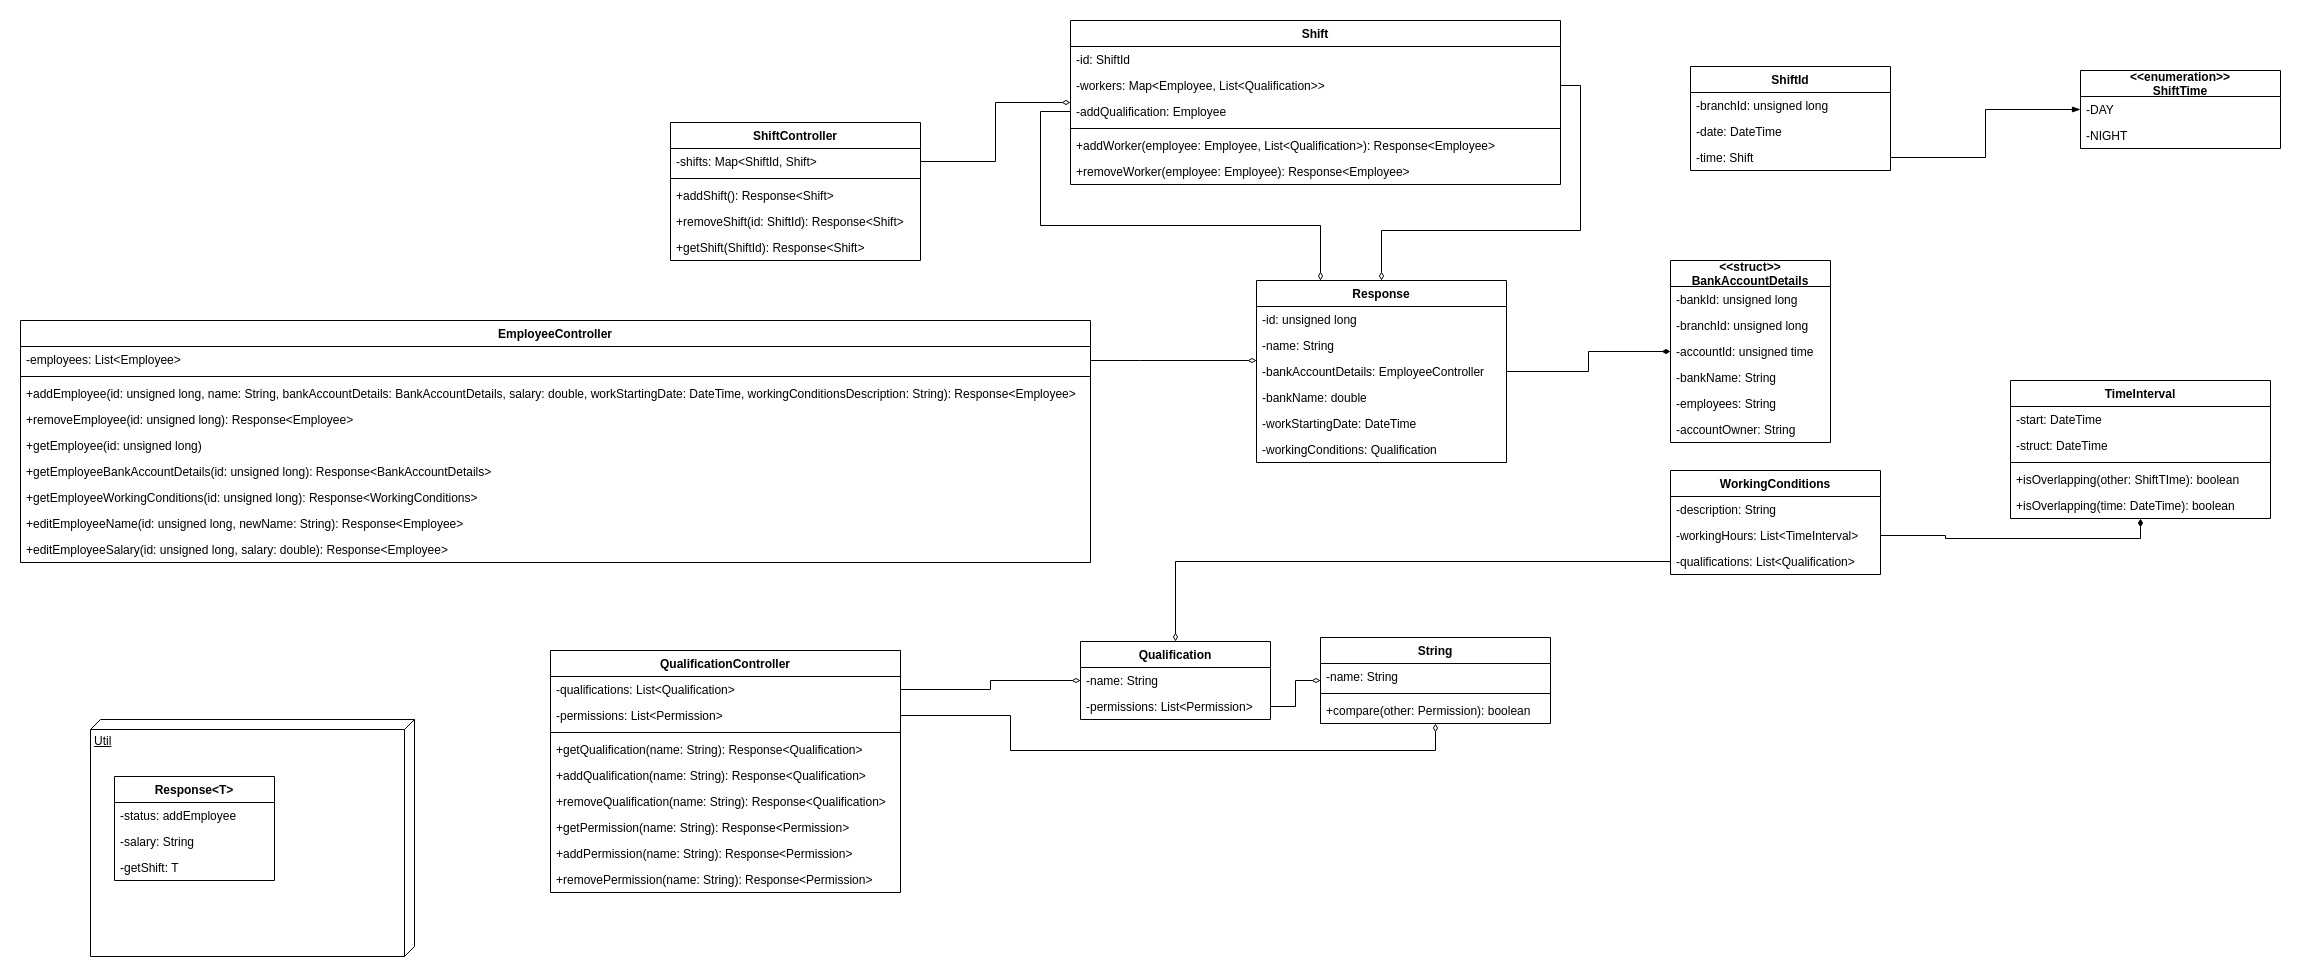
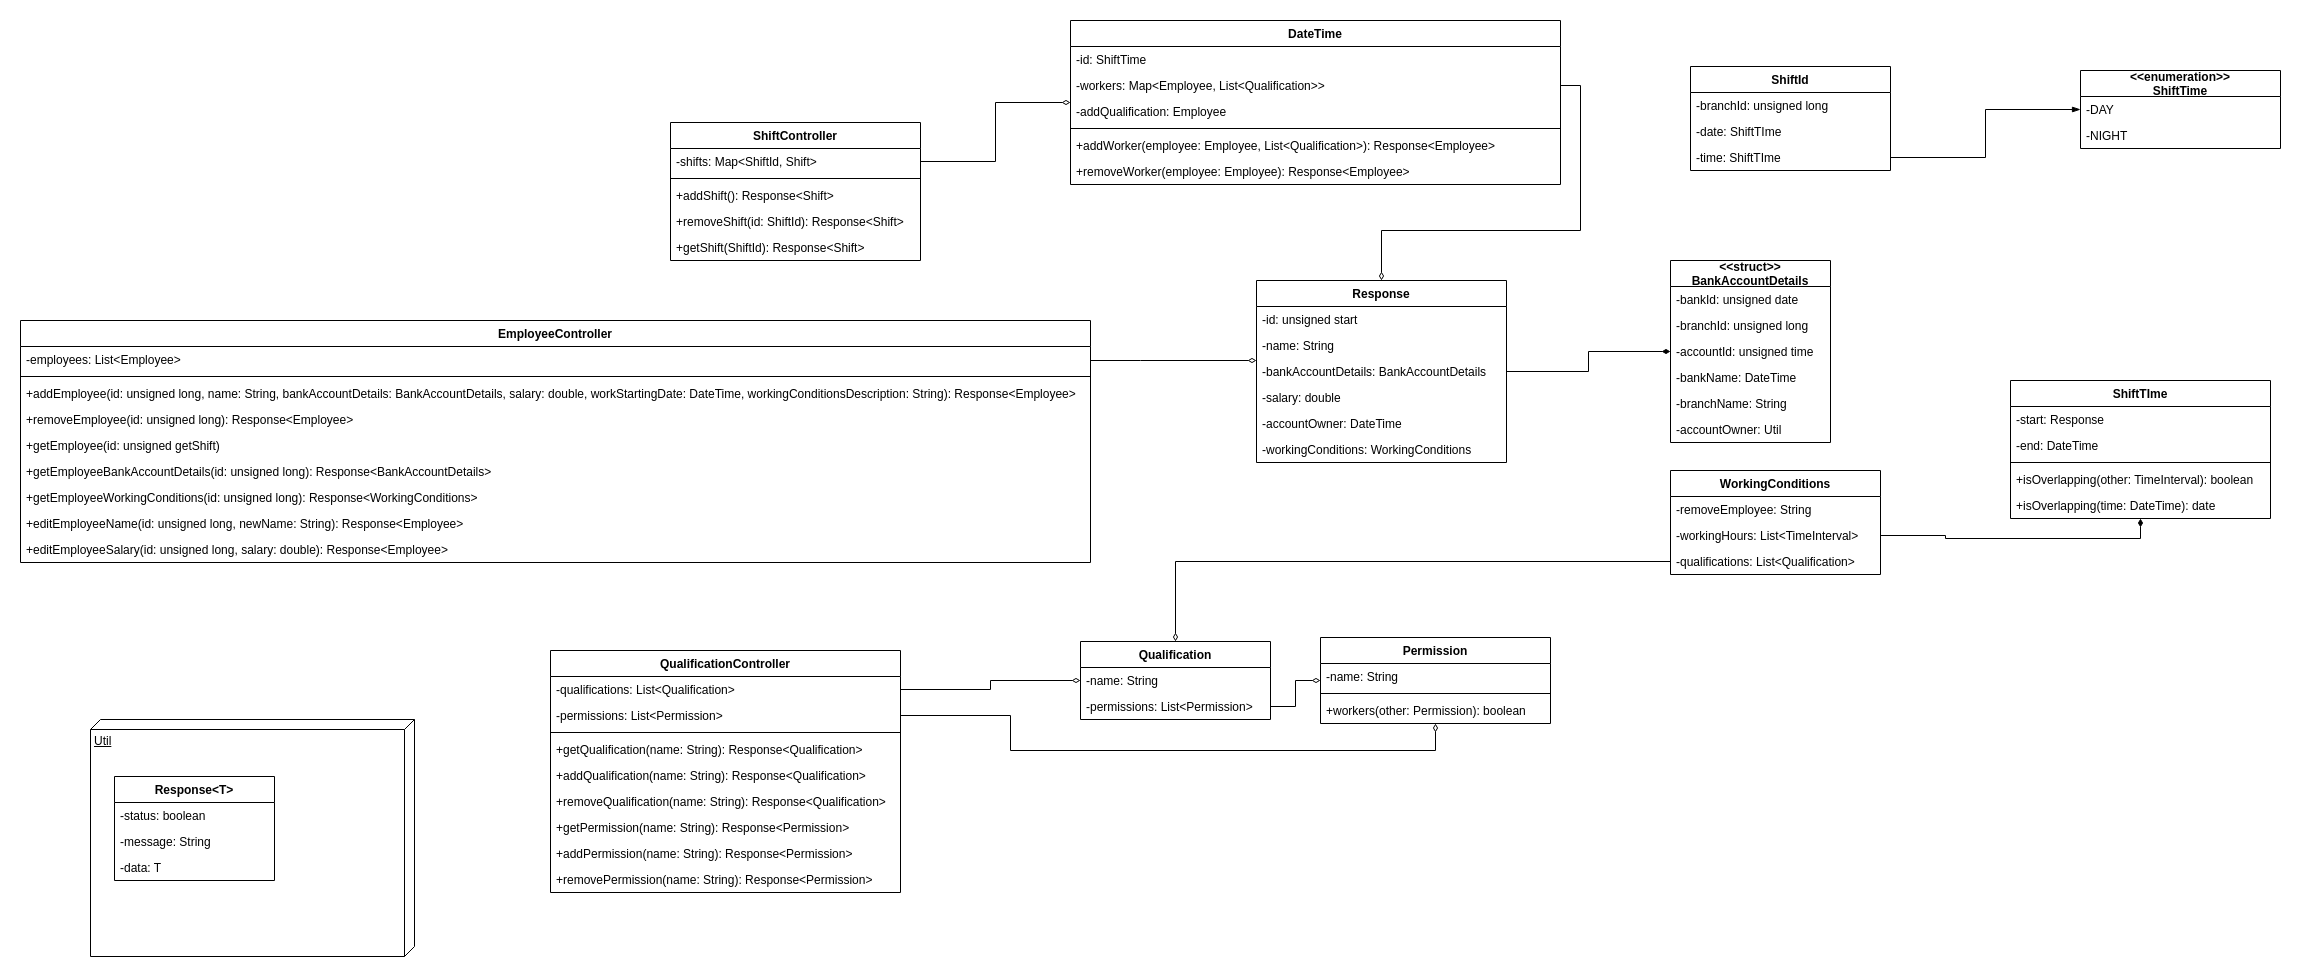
- <mxCell id="30" value="Shift" style="swimlane;fontStyle=1;childLayout=stackLayout;horizontal=1;startSize=26;horizontalStack=0;resizeParent=1;resizeParentMax=0;resizeLast=0;collapsible=1;marginBottom=0;fillColor=#FFFFFF;" vertex="1" parent="1"><mxGeometry x="1070" y="20" width="490" height="164" as="geometry" /></mxCell>
+ <mxCell id="30" value="DateTime" style="swimlane;fontStyle=1;childLayout=stackLayout;horizontal=1;startSize=26;horizontalStack=0;resizeParent=1;resizeParentMax=0;resizeLast=0;collapsible=1;marginBottom=0;fillColor=#FFFFFF;" vertex="1" parent="1"><mxGeometry x="1070" y="20" width="490" height="164" as="geometry" /></mxCell>
- <mxCell id="31" value="-id: ShiftId" style="text;strokeColor=none;fillColor=none;align=left;verticalAlign=top;spacingLeft=4;spacingRight=4;overflow=hidden;rotatable=0;points=[[0,0.5],[1,0.5]];portConstraint=eastwest;" vertex="1" parent="30"><mxGeometry y="26" width="490" height="26" as="geometry" /></mxCell>
+ <mxCell id="31" value="-id: ShiftTime" style="text;strokeColor=none;fillColor=none;align=left;verticalAlign=top;spacingLeft=4;spacingRight=4;overflow=hidden;rotatable=0;points=[[0,0.5],[1,0.5]];portConstraint=eastwest;" vertex="1" parent="30"><mxGeometry y="26" width="490" height="26" as="geometry" /></mxCell>
- <mxCell id="61" value="-date: DateTime" style="text;strokeColor=none;fillColor=none;align=left;verticalAlign=top;spacingLeft=4;spacingRight=4;overflow=hidden;rotatable=0;points=[[0,0.5],[1,0.5]];portConstraint=eastwest;" vertex="1" parent="59"><mxGeometry y="52" width="200" height="26" as="geometry" /></mxCell>
+ <mxCell id="61" value="-date: ShiftTIme" style="text;strokeColor=none;fillColor=none;align=left;verticalAlign=top;spacingLeft=4;spacingRight=4;overflow=hidden;rotatable=0;points=[[0,0.5],[1,0.5]];portConstraint=eastwest;" vertex="1" parent="59"><mxGeometry y="52" width="200" height="26" as="geometry" /></mxCell>
- <mxCell id="62" value="-time: Shift" style="text;strokeColor=none;fillColor=none;align=left;verticalAlign=top;spacingLeft=4;spacingRight=4;overflow=hidden;rotatable=0;points=[[0,0.5],[1,0.5]];portConstraint=eastwest;" vertex="1" parent="59"><mxGeometry y="78" width="200" height="26" as="geometry" /></mxCell>
+ <mxCell id="62" value="-time: ShiftTIme" style="text;strokeColor=none;fillColor=none;align=left;verticalAlign=top;spacingLeft=4;spacingRight=4;overflow=hidden;rotatable=0;points=[[0,0.5],[1,0.5]];portConstraint=eastwest;" vertex="1" parent="59"><mxGeometry y="78" width="200" height="26" as="geometry" /></mxCell>
- <mxCell id="47" style="edgeStyle=orthogonalEdgeStyle;rounded=0;orthogonalLoop=1;jettySize=auto;html=1;endArrow=diamondThin;endFill=0;strokeWidth=1;" edge="1" parent="1" source="33" target="2"><mxGeometry relative="1" as="geometry"><Array as="points"><mxPoint x="1040" y="111" /><mxPoint x="1040" y="225" /><mxPoint x="1320" y="225" /></Array></mxGeometry></mxCell>
- <mxCell id="10" value="-bankId: unsigned long" style="text;strokeColor=none;fillColor=none;align=left;verticalAlign=top;spacingLeft=4;spacingRight=4;overflow=hidden;rotatable=0;points=[[0,0.5],[1,0.5]];portConstraint=eastwest;" vertex="1" parent="9"><mxGeometry y="26" width="160" height="26" as="geometry" /></mxCell>
+ <mxCell id="10" value="-bankId: unsigned date" style="text;strokeColor=none;fillColor=none;align=left;verticalAlign=top;spacingLeft=4;spacingRight=4;overflow=hidden;rotatable=0;points=[[0,0.5],[1,0.5]];portConstraint=eastwest;" vertex="1" parent="9"><mxGeometry y="26" width="160" height="26" as="geometry" /></mxCell>
- <mxCell id="3" value="-id: unsigned long" style="text;strokeColor=none;fillColor=none;align=left;verticalAlign=top;spacingLeft=4;spacingRight=4;overflow=hidden;rotatable=0;points=[[0,0.5],[1,0.5]];portConstraint=eastwest;" vertex="1" parent="2"><mxGeometry y="26" width="250" height="26" as="geometry" /></mxCell>
+ <mxCell id="3" value="-id: unsigned start" style="text;strokeColor=none;fillColor=none;align=left;verticalAlign=top;spacingLeft=4;spacingRight=4;overflow=hidden;rotatable=0;points=[[0,0.5],[1,0.5]];portConstraint=eastwest;" vertex="1" parent="2"><mxGeometry y="26" width="250" height="26" as="geometry" /></mxCell>
- <mxCell id="5" value="-bankAccountDetails: EmployeeController" style="text;strokeColor=none;fillColor=none;align=left;verticalAlign=top;spacingLeft=4;spacingRight=4;overflow=hidden;rotatable=0;points=[[0,0.5],[1,0.5]];portConstraint=eastwest;" vertex="1" parent="2"><mxGeometry y="78" width="250" height="26" as="geometry" /></mxCell>
+ <mxCell id="5" value="-bankAccountDetails: BankAccountDetails" style="text;strokeColor=none;fillColor=none;align=left;verticalAlign=top;spacingLeft=4;spacingRight=4;overflow=hidden;rotatable=0;points=[[0,0.5],[1,0.5]];portConstraint=eastwest;" vertex="1" parent="2"><mxGeometry y="78" width="250" height="26" as="geometry" /></mxCell>
- <mxCell id="13" value="-bankName: String" style="text;strokeColor=none;fillColor=none;align=left;verticalAlign=top;spacingLeft=4;spacingRight=4;overflow=hidden;rotatable=0;points=[[0,0.5],[1,0.5]];portConstraint=eastwest;" vertex="1" parent="9"><mxGeometry y="104" width="160" height="26" as="geometry" /></mxCell>
+ <mxCell id="13" value="-bankName: DateTime" style="text;strokeColor=none;fillColor=none;align=left;verticalAlign=top;spacingLeft=4;spacingRight=4;overflow=hidden;rotatable=0;points=[[0,0.5],[1,0.5]];portConstraint=eastwest;" vertex="1" parent="9"><mxGeometry y="104" width="160" height="26" as="geometry" /></mxCell>
- <mxCell id="16" value="TimeInterval" style="swimlane;fontStyle=1;childLayout=stackLayout;horizontal=1;startSize=26;horizontalStack=0;resizeParent=1;resizeParentMax=0;resizeLast=0;collapsible=1;marginBottom=0;fillColor=#FFFFFF;" vertex="1" parent="1"><mxGeometry x="2010" y="380" width="260" height="138" as="geometry" /></mxCell>
+ <mxCell id="16" value="ShiftTIme" style="swimlane;fontStyle=1;childLayout=stackLayout;horizontal=1;startSize=26;horizontalStack=0;resizeParent=1;resizeParentMax=0;resizeLast=0;collapsible=1;marginBottom=0;fillColor=#FFFFFF;" vertex="1" parent="1"><mxGeometry x="2010" y="380" width="260" height="138" as="geometry" /></mxCell>
- <mxCell id="6" value="-bankName: double" style="text;strokeColor=none;fillColor=none;align=left;verticalAlign=top;spacingLeft=4;spacingRight=4;overflow=hidden;rotatable=0;points=[[0,0.5],[1,0.5]];portConstraint=eastwest;" vertex="1" parent="2"><mxGeometry y="104" width="250" height="26" as="geometry" /></mxCell>
+ <mxCell id="6" value="-salary: double" style="text;strokeColor=none;fillColor=none;align=left;verticalAlign=top;spacingLeft=4;spacingRight=4;overflow=hidden;rotatable=0;points=[[0,0.5],[1,0.5]];portConstraint=eastwest;" vertex="1" parent="2"><mxGeometry y="104" width="250" height="26" as="geometry" /></mxCell>
- <mxCell id="14" value="-employees: String" style="text;strokeColor=none;fillColor=none;align=left;verticalAlign=top;spacingLeft=4;spacingRight=4;overflow=hidden;rotatable=0;points=[[0,0.5],[1,0.5]];portConstraint=eastwest;" vertex="1" parent="9"><mxGeometry y="130" width="160" height="26" as="geometry" /></mxCell>
+ <mxCell id="14" value="-branchName: String" style="text;strokeColor=none;fillColor=none;align=left;verticalAlign=top;spacingLeft=4;spacingRight=4;overflow=hidden;rotatable=0;points=[[0,0.5],[1,0.5]];portConstraint=eastwest;" vertex="1" parent="9"><mxGeometry y="130" width="160" height="26" as="geometry" /></mxCell>
- <mxCell id="17" value="-start: DateTime" style="text;strokeColor=none;fillColor=none;align=left;verticalAlign=top;spacingLeft=4;spacingRight=4;overflow=hidden;rotatable=0;points=[[0,0.5],[1,0.5]];portConstraint=eastwest;" vertex="1" parent="16"><mxGeometry y="26" width="260" height="26" as="geometry" /></mxCell>
+ <mxCell id="17" value="-start: Response" style="text;strokeColor=none;fillColor=none;align=left;verticalAlign=top;spacingLeft=4;spacingRight=4;overflow=hidden;rotatable=0;points=[[0,0.5],[1,0.5]];portConstraint=eastwest;" vertex="1" parent="16"><mxGeometry y="26" width="260" height="26" as="geometry" /></mxCell>
- <mxCell id="7" value="-workStartingDate: DateTime" style="text;strokeColor=none;fillColor=none;align=left;verticalAlign=top;spacingLeft=4;spacingRight=4;overflow=hidden;rotatable=0;points=[[0,0.5],[1,0.5]];portConstraint=eastwest;" vertex="1" parent="2"><mxGeometry y="130" width="250" height="26" as="geometry" /></mxCell>
+ <mxCell id="7" value="-accountOwner: DateTime" style="text;strokeColor=none;fillColor=none;align=left;verticalAlign=top;spacingLeft=4;spacingRight=4;overflow=hidden;rotatable=0;points=[[0,0.5],[1,0.5]];portConstraint=eastwest;" vertex="1" parent="2"><mxGeometry y="130" width="250" height="26" as="geometry" /></mxCell>
- <mxCell id="15" value="-accountOwner: String" style="text;strokeColor=none;fillColor=none;align=left;verticalAlign=top;spacingLeft=4;spacingRight=4;overflow=hidden;rotatable=0;points=[[0,0.5],[1,0.5]];portConstraint=eastwest;" vertex="1" parent="9"><mxGeometry y="156" width="160" height="26" as="geometry" /></mxCell>
+ <mxCell id="15" value="-accountOwner: Util" style="text;strokeColor=none;fillColor=none;align=left;verticalAlign=top;spacingLeft=4;spacingRight=4;overflow=hidden;rotatable=0;points=[[0,0.5],[1,0.5]];portConstraint=eastwest;" vertex="1" parent="9"><mxGeometry y="156" width="160" height="26" as="geometry" /></mxCell>
- <mxCell id="76" value="+getEmployee(id: unsigned long)" style="text;strokeColor=none;fillColor=none;align=left;verticalAlign=top;spacingLeft=4;spacingRight=4;overflow=hidden;rotatable=0;points=[[0,0.5],[1,0.5]];portConstraint=eastwest;" vertex="1" parent="71"><mxGeometry y="112" width="1070" height="26" as="geometry" /></mxCell>
+ <mxCell id="76" value="+getEmployee(id: unsigned getShift)" style="text;strokeColor=none;fillColor=none;align=left;verticalAlign=top;spacingLeft=4;spacingRight=4;overflow=hidden;rotatable=0;points=[[0,0.5],[1,0.5]];portConstraint=eastwest;" vertex="1" parent="71"><mxGeometry y="112" width="1070" height="26" as="geometry" /></mxCell>
- <mxCell id="18" value="-struct: DateTime" style="text;strokeColor=none;fillColor=none;align=left;verticalAlign=top;spacingLeft=4;spacingRight=4;overflow=hidden;rotatable=0;points=[[0,0.5],[1,0.5]];portConstraint=eastwest;" vertex="1" parent="16"><mxGeometry y="52" width="260" height="26" as="geometry" /></mxCell>
+ <mxCell id="18" value="-end: DateTime" style="text;strokeColor=none;fillColor=none;align=left;verticalAlign=top;spacingLeft=4;spacingRight=4;overflow=hidden;rotatable=0;points=[[0,0.5],[1,0.5]];portConstraint=eastwest;" vertex="1" parent="16"><mxGeometry y="52" width="260" height="26" as="geometry" /></mxCell>
- <mxCell id="8" value="-workingConditions: Qualification" style="text;strokeColor=none;fillColor=none;align=left;verticalAlign=top;spacingLeft=4;spacingRight=4;overflow=hidden;rotatable=0;points=[[0,0.5],[1,0.5]];portConstraint=eastwest;" vertex="1" parent="2"><mxGeometry y="156" width="250" height="26" as="geometry" /></mxCell>
+ <mxCell id="8" value="-workingConditions: WorkingConditions" style="text;strokeColor=none;fillColor=none;align=left;verticalAlign=top;spacingLeft=4;spacingRight=4;overflow=hidden;rotatable=0;points=[[0,0.5],[1,0.5]];portConstraint=eastwest;" vertex="1" parent="2"><mxGeometry y="156" width="250" height="26" as="geometry" /></mxCell>
- <mxCell id="20" value="+isOverlapping(other: ShiftTIme): boolean" style="text;strokeColor=none;fillColor=none;align=left;verticalAlign=top;spacingLeft=4;spacingRight=4;overflow=hidden;rotatable=0;points=[[0,0.5],[1,0.5]];portConstraint=eastwest;" vertex="1" parent="16"><mxGeometry y="86" width="260" height="26" as="geometry" /></mxCell>
+ <mxCell id="20" value="+isOverlapping(other: TimeInterval): boolean" style="text;strokeColor=none;fillColor=none;align=left;verticalAlign=top;spacingLeft=4;spacingRight=4;overflow=hidden;rotatable=0;points=[[0,0.5],[1,0.5]];portConstraint=eastwest;" vertex="1" parent="16"><mxGeometry y="86" width="260" height="26" as="geometry" /></mxCell>
- <mxCell id="21" value="+isOverlapping(time: DateTime): boolean" style="text;strokeColor=none;fillColor=none;align=left;verticalAlign=top;spacingLeft=4;spacingRight=4;overflow=hidden;rotatable=0;points=[[0,0.5],[1,0.5]];portConstraint=eastwest;" vertex="1" parent="16"><mxGeometry y="112" width="260" height="26" as="geometry" /></mxCell>
+ <mxCell id="21" value="+isOverlapping(time: DateTime): date" style="text;strokeColor=none;fillColor=none;align=left;verticalAlign=top;spacingLeft=4;spacingRight=4;overflow=hidden;rotatable=0;points=[[0,0.5],[1,0.5]];portConstraint=eastwest;" vertex="1" parent="16"><mxGeometry y="112" width="260" height="26" as="geometry" /></mxCell>
- <mxCell id="23" value="-description: String" style="text;strokeColor=none;fillColor=none;align=left;verticalAlign=top;spacingLeft=4;spacingRight=4;overflow=hidden;rotatable=0;points=[[0,0.5],[1,0.5]];portConstraint=eastwest;" vertex="1" parent="22"><mxGeometry y="26" width="210" height="26" as="geometry" /></mxCell>
+ <mxCell id="23" value="-removeEmployee: String" style="text;strokeColor=none;fillColor=none;align=left;verticalAlign=top;spacingLeft=4;spacingRight=4;overflow=hidden;rotatable=0;points=[[0,0.5],[1,0.5]];portConstraint=eastwest;" vertex="1" parent="22"><mxGeometry y="26" width="210" height="26" as="geometry" /></mxCell>
- <mxCell id="26" value="String" style="swimlane;fontStyle=1;childLayout=stackLayout;horizontal=1;startSize=26;horizontalStack=0;resizeParent=1;resizeParentMax=0;resizeLast=0;collapsible=1;marginBottom=0;fillColor=#FFFFFF;" vertex="1" parent="1"><mxGeometry x="1320" y="637" width="230" height="86" as="geometry" /></mxCell>
+ <mxCell id="26" value="Permission" style="swimlane;fontStyle=1;childLayout=stackLayout;horizontal=1;startSize=26;horizontalStack=0;resizeParent=1;resizeParentMax=0;resizeLast=0;collapsible=1;marginBottom=0;fillColor=#FFFFFF;" vertex="1" parent="1"><mxGeometry x="1320" y="637" width="230" height="86" as="geometry" /></mxCell>
- <mxCell id="29" value="+compare(other: Permission): boolean" style="text;strokeColor=none;fillColor=none;align=left;verticalAlign=top;spacingLeft=4;spacingRight=4;overflow=hidden;rotatable=0;points=[[0,0.5],[1,0.5]];portConstraint=eastwest;" vertex="1" parent="26"><mxGeometry y="60" width="230" height="26" as="geometry" /></mxCell>
+ <mxCell id="29" value="+workers(other: Permission): boolean" style="text;strokeColor=none;fillColor=none;align=left;verticalAlign=top;spacingLeft=4;spacingRight=4;overflow=hidden;rotatable=0;points=[[0,0.5],[1,0.5]];portConstraint=eastwest;" vertex="1" parent="26"><mxGeometry y="60" width="230" height="26" as="geometry" /></mxCell>
- <mxCell id="87" value="-status: addEmployee" style="text;strokeColor=none;fillColor=none;align=left;verticalAlign=top;spacingLeft=4;spacingRight=4;overflow=hidden;rotatable=0;points=[[0,0.5],[1,0.5]];portConstraint=eastwest;" vertex="1" parent="86"><mxGeometry y="26" width="160" height="26" as="geometry" /></mxCell>
+ <mxCell id="87" value="-status: boolean" style="text;strokeColor=none;fillColor=none;align=left;verticalAlign=top;spacingLeft=4;spacingRight=4;overflow=hidden;rotatable=0;points=[[0,0.5],[1,0.5]];portConstraint=eastwest;" vertex="1" parent="86"><mxGeometry y="26" width="160" height="26" as="geometry" /></mxCell>
- <mxCell id="88" value="-salary: String" style="text;strokeColor=none;fillColor=none;align=left;verticalAlign=top;spacingLeft=4;spacingRight=4;overflow=hidden;rotatable=0;points=[[0,0.5],[1,0.5]];portConstraint=eastwest;" vertex="1" parent="86"><mxGeometry y="52" width="160" height="26" as="geometry" /></mxCell>
+ <mxCell id="88" value="-message: String" style="text;strokeColor=none;fillColor=none;align=left;verticalAlign=top;spacingLeft=4;spacingRight=4;overflow=hidden;rotatable=0;points=[[0,0.5],[1,0.5]];portConstraint=eastwest;" vertex="1" parent="86"><mxGeometry y="52" width="160" height="26" as="geometry" /></mxCell>
- <mxCell id="89" value="-getShift: T" style="text;strokeColor=none;fillColor=none;align=left;verticalAlign=top;spacingLeft=4;spacingRight=4;overflow=hidden;rotatable=0;points=[[0,0.5],[1,0.5]];portConstraint=eastwest;" vertex="1" parent="86"><mxGeometry y="78" width="160" height="26" as="geometry" /></mxCell>
+ <mxCell id="89" value="-data: T" style="text;strokeColor=none;fillColor=none;align=left;verticalAlign=top;spacingLeft=4;spacingRight=4;overflow=hidden;rotatable=0;points=[[0,0.5],[1,0.5]];portConstraint=eastwest;" vertex="1" parent="86"><mxGeometry y="78" width="160" height="26" as="geometry" /></mxCell>
